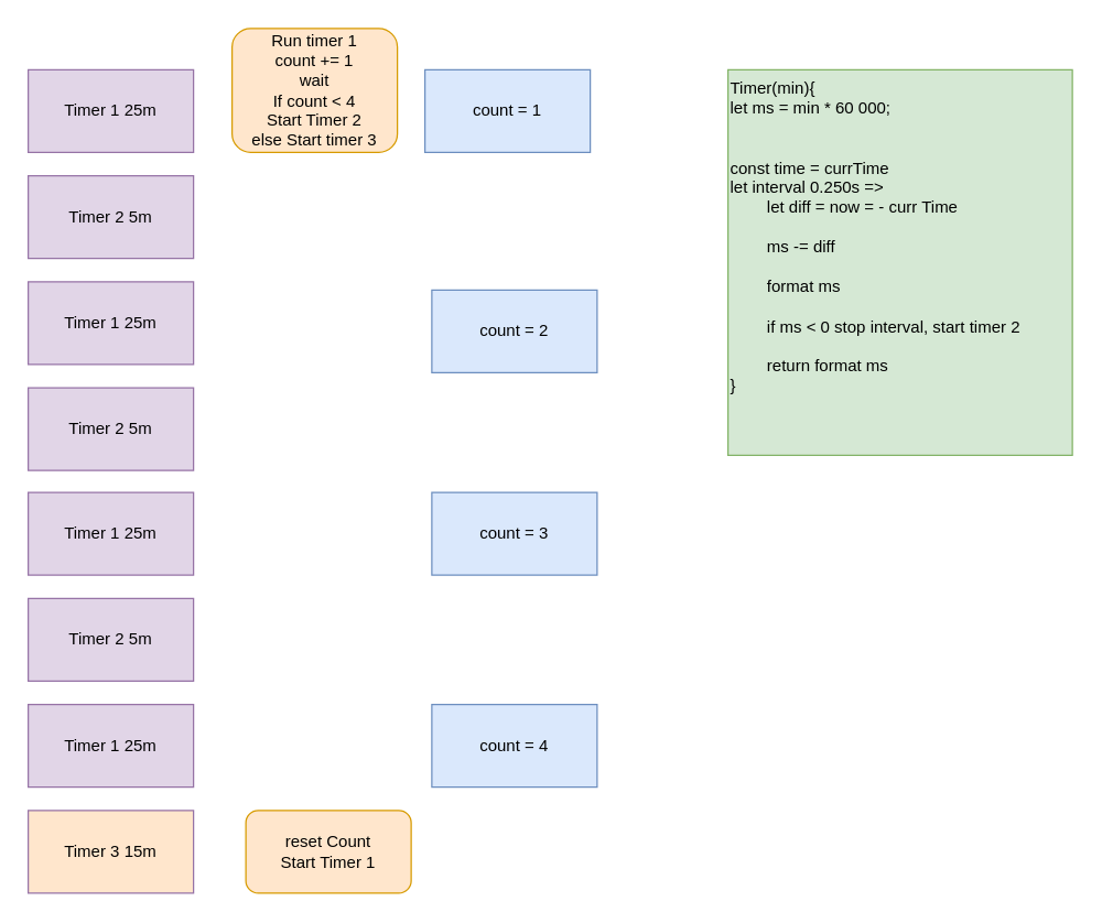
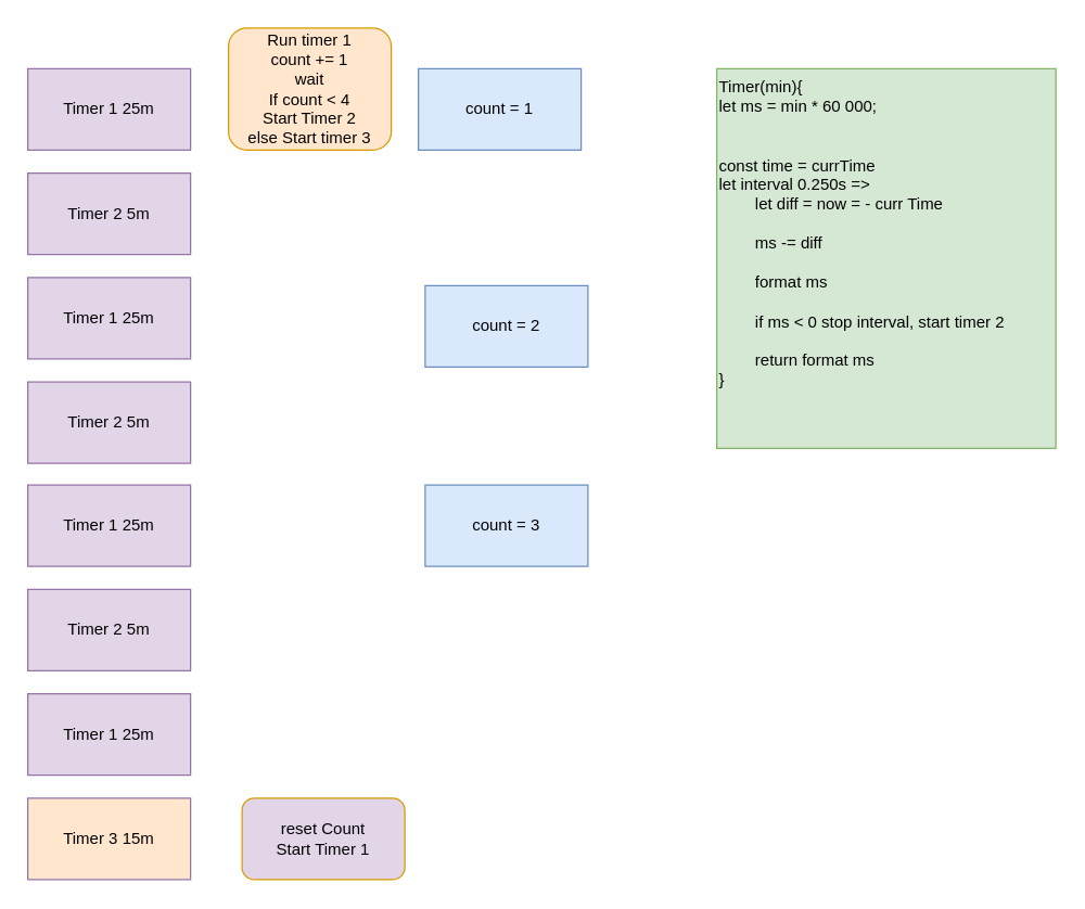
- <mxCell id="13" value="count = 4" style="rounded=0;whiteSpace=wrap;html=1;fillColor=#dae8fc;strokeColor=#6c8ebf;fontColor=#000000;" vertex="1" parent="1"><mxGeometry x="313" y="511" width="120" height="60" as="geometry" /></mxCell>
- <mxCell id="14" value="reset Count&lt;br&gt;Start Timer 1" style="rounded=1;whiteSpace=wrap;html=1;fillColor=#ffe6cc;strokeColor=#d79b00;fontColor=#000000;" vertex="1" parent="1"><mxGeometry x="178" y="588" width="120" height="60" as="geometry" /></mxCell>
+ <mxCell id="14" value="reset Count&lt;br&gt;Start Timer 1" style="rounded=1;whiteSpace=wrap;html=1;fillColor=#e1d5e7;strokeColor=#d79b00;fontColor=#000000;" vertex="1" parent="1"><mxGeometry x="178" y="588" width="120" height="60" as="geometry" /></mxCell>
